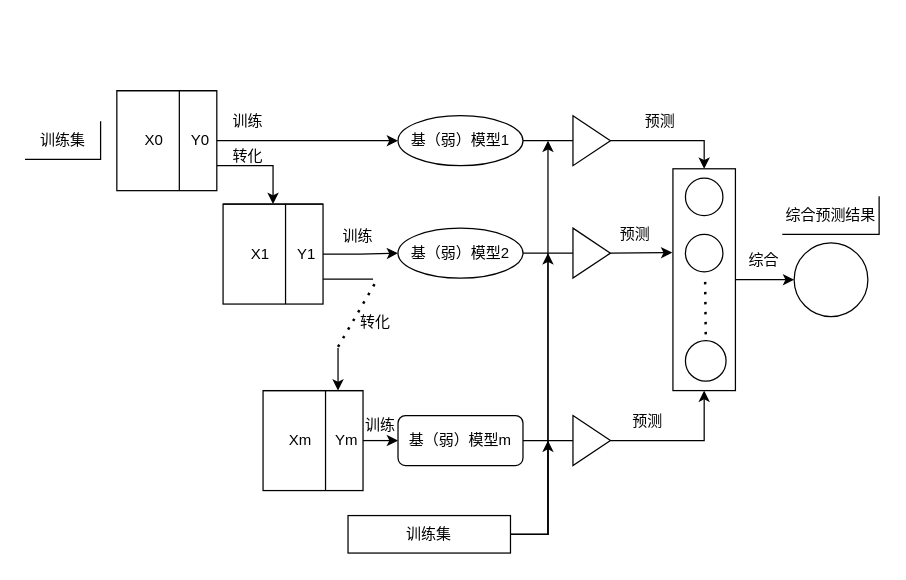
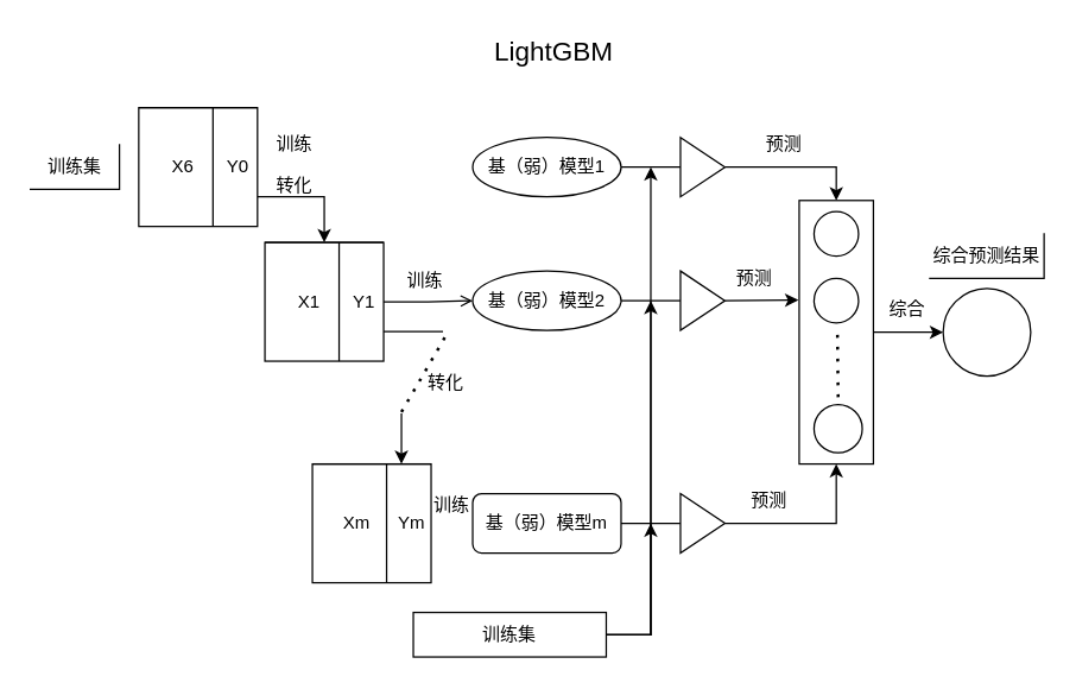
+ <mxCell id="51" value="LightGBM" style="text;html=1;strokeColor=none;fillColor=none;align=center;verticalAlign=middle;whiteSpace=wrap;rounded=0;fontSize=18;" vertex="1" parent="1"><mxGeometry x="294" y="20" width="158" height="30" as="geometry" /></mxCell>
- <mxCell id="4" value="X0" style="text;html=1;strokeColor=none;fillColor=none;align=center;verticalAlign=middle;whiteSpace=wrap;rounded=0;" vertex="1" parent="1"><mxGeometry x="93" y="97" width="60" height="30" as="geometry" /></mxCell>
+ <mxCell id="4" value="X6" style="text;html=1;strokeColor=none;fillColor=none;align=center;verticalAlign=middle;whiteSpace=wrap;rounded=0;" vertex="1" parent="1"><mxGeometry x="93" y="97" width="60" height="30" as="geometry" /></mxCell>
- <mxCell id="5" style="edgeStyle=orthogonalEdgeStyle;rounded=0;orthogonalLoop=1;jettySize=auto;html=1;exitX=1;exitY=0.5;exitDx=0;exitDy=0;entryX=0;entryY=0.5;entryDx=0;entryDy=0;" edge="1" parent="1" source="6" target="19"><mxGeometry relative="1" as="geometry" /></mxCell>
- <mxCell id="10" style="edgeStyle=orthogonalEdgeStyle;rounded=0;orthogonalLoop=1;jettySize=auto;html=1;exitX=1;exitY=0.5;exitDx=0;exitDy=0;entryX=0;entryY=0.5;entryDx=0;entryDy=0;" edge="1" parent="1" source="11" target="21"><mxGeometry relative="1" as="geometry" /></mxCell>
+ <mxCell id="10" style="edgeStyle=orthogonalEdgeStyle;rounded=0;orthogonalLoop=1;jettySize=auto;html=1;exitX=1;exitY=0.5;exitDx=0;exitDy=0;entryX=0;entryY=0.5;entryDx=0;entryDy=0;endArrow=open;" edge="1" parent="1" source="11" target="21"><mxGeometry relative="1" as="geometry" /></mxCell>
- <mxCell id="14" style="edgeStyle=none;rounded=0;orthogonalLoop=1;jettySize=auto;html=1;exitX=1;exitY=0.5;exitDx=0;exitDy=0;entryX=0;entryY=0.5;entryDx=0;entryDy=0;endArrow=classic;endFill=1;" edge="1" parent="1" source="15" target="23"><mxGeometry relative="1" as="geometry" /></mxCell>
